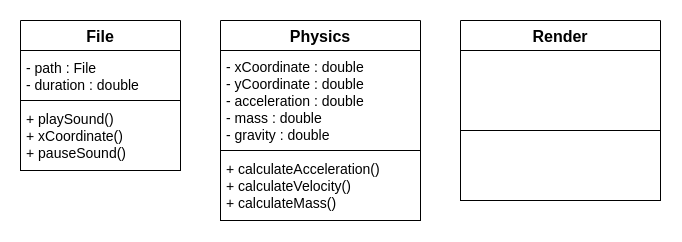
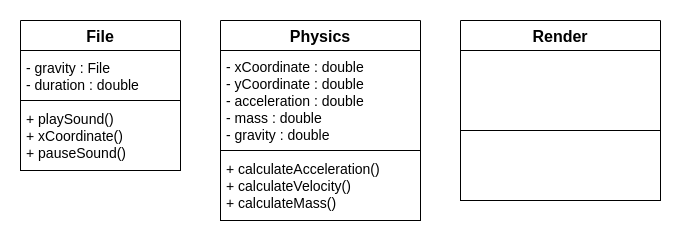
- <mxCell id="3" value="- path : File&#10;- duration : double" style="text;strokeColor=default;fillColor=default;align=left;verticalAlign=middle;spacingLeft=4;spacingRight=4;overflow=hidden;points=[[0,0.5],[1,0.5]];portConstraint=eastwest;rotatable=0;fontSize=14;" vertex="1" parent="2"><mxGeometry y="30" width="160" height="50" as="geometry" /></mxCell>
+ <mxCell id="3" value="- gravity : File&#10;- duration : double" style="text;strokeColor=default;fillColor=default;align=left;verticalAlign=middle;spacingLeft=4;spacingRight=4;overflow=hidden;points=[[0,0.5],[1,0.5]];portConstraint=eastwest;rotatable=0;fontSize=14;" vertex="1" parent="2"><mxGeometry y="30" width="160" height="50" as="geometry" /></mxCell>
